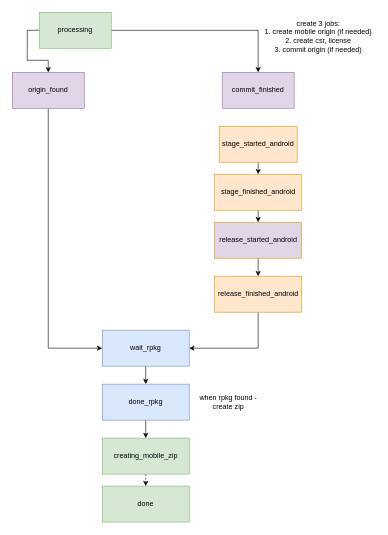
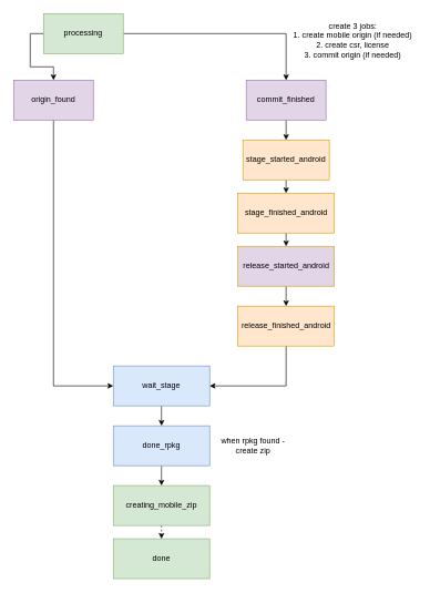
+ <mxCell id="5" style="edgeStyle=orthogonalEdgeStyle;rounded=0;orthogonalLoop=1;jettySize=auto;html=1;exitX=0.5;exitY=1;exitDx=0;exitDy=0;entryX=0.5;entryY=0;entryDx=0;entryDy=0;" edge="1" parent="1" source="6" target="8"><mxGeometry relative="1" as="geometry" /></mxCell>
- <mxCell id="18" value="wait_rpkg" style="rounded=0;whiteSpace=wrap;html=1;fillColor=#dae8fc;strokeColor=#6c8ebf;" vertex="1" parent="1"><mxGeometry x="170" y="550" width="145" height="60" as="geometry" /></mxCell>
+ <mxCell id="18" value="wait_stage" style="rounded=0;whiteSpace=wrap;html=1;fillColor=#dae8fc;strokeColor=#6c8ebf;" vertex="1" parent="1"><mxGeometry x="170" y="550" width="145" height="60" as="geometry" /></mxCell>
